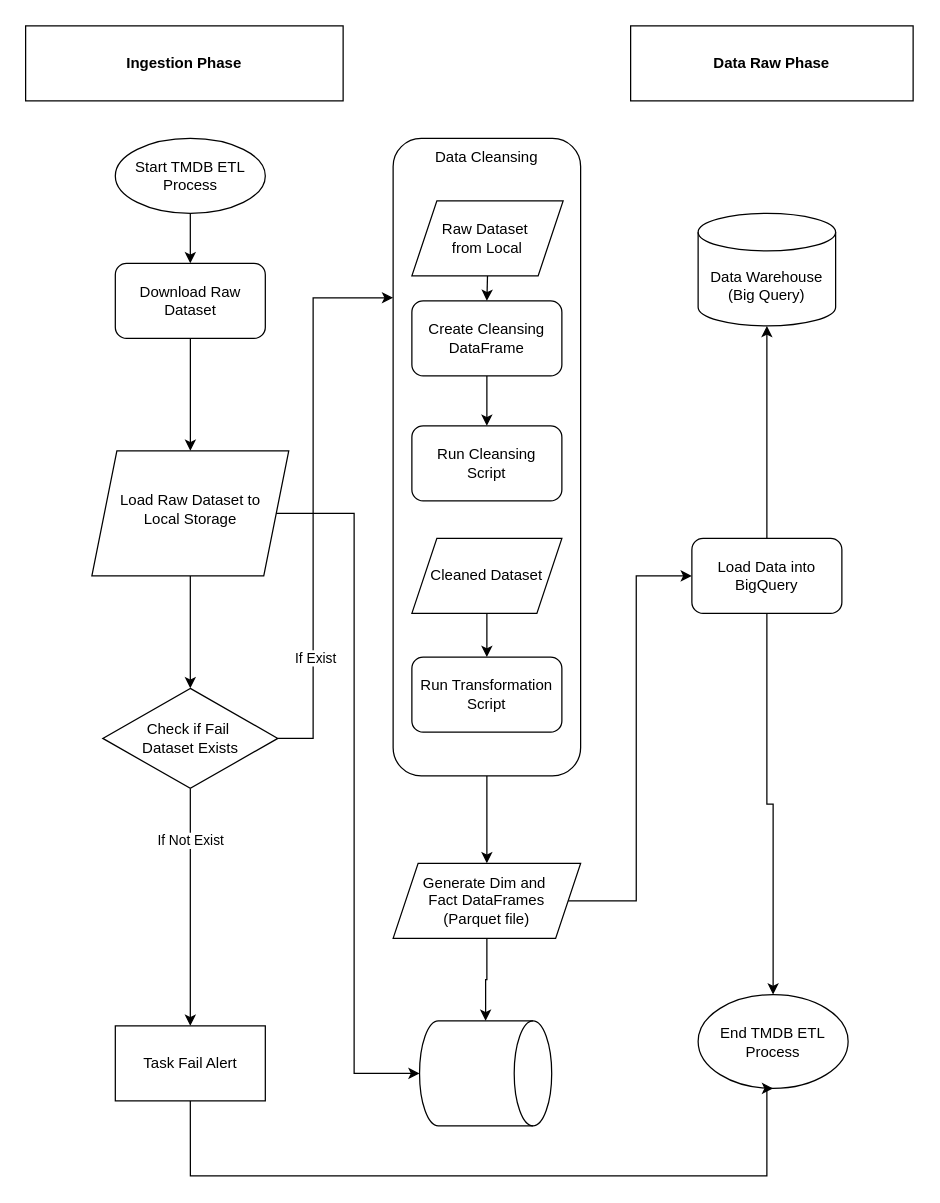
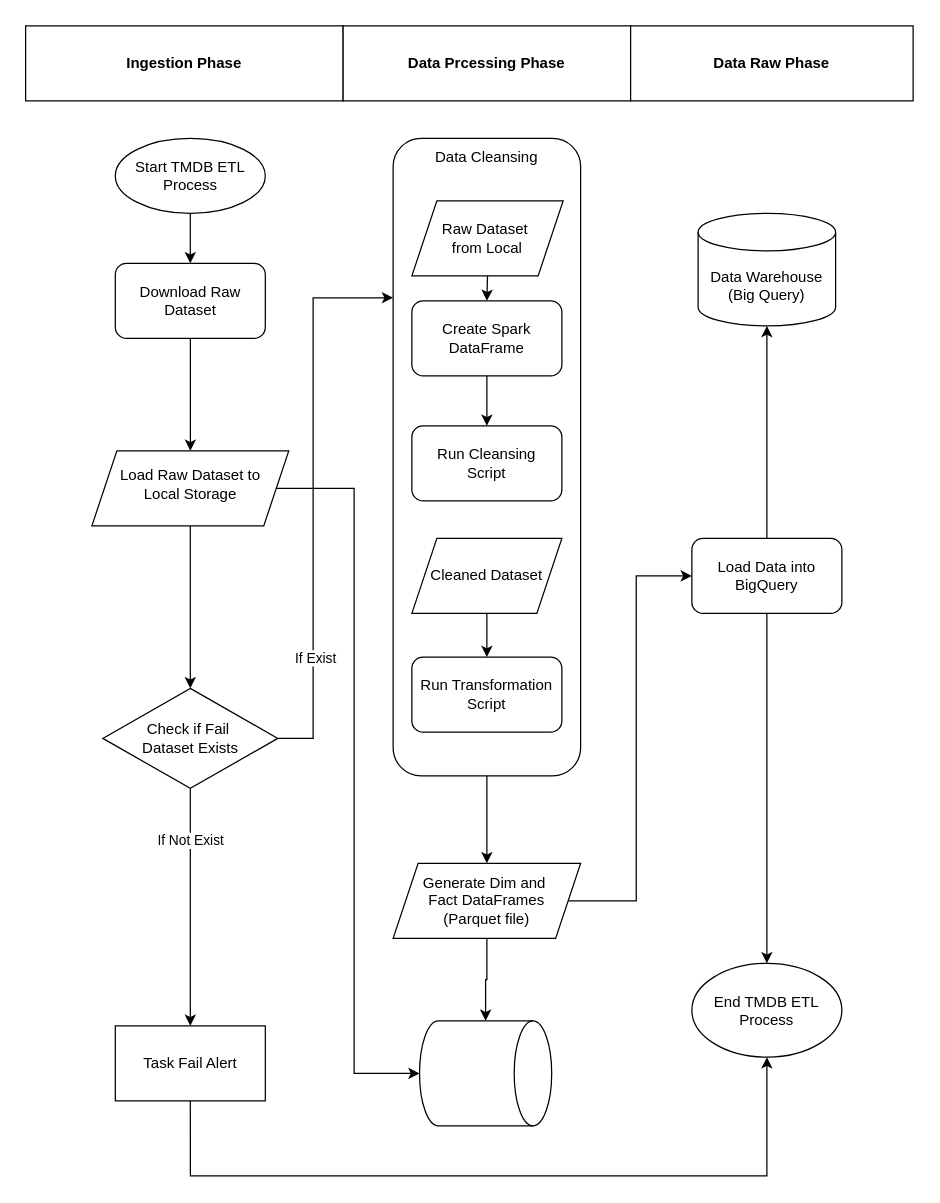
+ <mxCell id="26" value="&lt;b&gt;Data Prcessing Phase&lt;/b&gt;" style="rounded=0;whiteSpace=wrap;html=1;" parent="1" vertex="1"><mxGeometry x="274" y="20" width="230" height="60" as="geometry" /></mxCell>
- <mxCell id="32" value="Create Cleansing DataFrame" style="rounded=1;whiteSpace=wrap;html=1;" parent="1" vertex="1"><mxGeometry x="329" y="240" width="120" height="60" as="geometry" /></mxCell>
+ <mxCell id="32" value="Create Spark DataFrame" style="rounded=1;whiteSpace=wrap;html=1;" parent="1" vertex="1"><mxGeometry x="329" y="240" width="120" height="60" as="geometry" /></mxCell>
- <mxCell id="7" value="&lt;table&gt;&lt;tbody&gt;&lt;tr&gt;&lt;td data-end=&quot;969&quot; data-start=&quot;931&quot; data-col-size=&quot;sm&quot;&gt;&lt;code data-end=&quot;968&quot; data-start=&quot;933&quot;&gt;&lt;font face=&quot;Helvetica&quot;&gt;Load Raw Dataset to &lt;br&gt;Local Storage&lt;/font&gt;&lt;/code&gt;&lt;/td&gt;&lt;/tr&gt;&lt;/tbody&gt;&lt;/table&gt;&lt;table&gt;&lt;tbody&gt;&lt;tr&gt;&lt;td data-end=&quot;1008&quot; data-start=&quot;969&quot; data-col-size=&quot;sm&quot;&gt;&lt;/td&gt;&lt;/tr&gt;&lt;/tbody&gt;&lt;/table&gt;" style="shape=parallelogram;perimeter=parallelogramPerimeter;whiteSpace=wrap;html=1;fixedSize=1;" parent="1" vertex="1"><mxGeometry x="73" y="360" width="157.5" height="100" as="geometry" /></mxCell>
+ <mxCell id="7" value="&lt;table&gt;&lt;tbody&gt;&lt;tr&gt;&lt;td data-end=&quot;969&quot; data-start=&quot;931&quot; data-col-size=&quot;sm&quot;&gt;&lt;code data-end=&quot;968&quot; data-start=&quot;933&quot;&gt;&lt;font face=&quot;Helvetica&quot;&gt;Load Raw Dataset to &lt;br&gt;Local Storage&lt;/font&gt;&lt;/code&gt;&lt;/td&gt;&lt;/tr&gt;&lt;/tbody&gt;&lt;/table&gt;&lt;table&gt;&lt;tbody&gt;&lt;tr&gt;&lt;td data-end=&quot;1008&quot; data-start=&quot;969&quot; data-col-size=&quot;sm&quot;&gt;&lt;/td&gt;&lt;/tr&gt;&lt;/tbody&gt;&lt;/table&gt;" style="shape=parallelogram;perimeter=parallelogramPerimeter;whiteSpace=wrap;html=1;fixedSize=1;" parent="1" vertex="1"><mxGeometry x="73" y="360" width="157.5" height="60" as="geometry" /></mxCell>
- <mxCell id="20" value="End TMDB ETL Process" style="ellipse;whiteSpace=wrap;html=1;" parent="1" vertex="1"><mxGeometry x="558" y="795" width="120" height="75" as="geometry" /></mxCell>
+ <mxCell id="20" value="End TMDB ETL Process" style="ellipse;whiteSpace=wrap;html=1;" parent="1" vertex="1"><mxGeometry x="553" y="770" width="120" height="75" as="geometry" /></mxCell>
